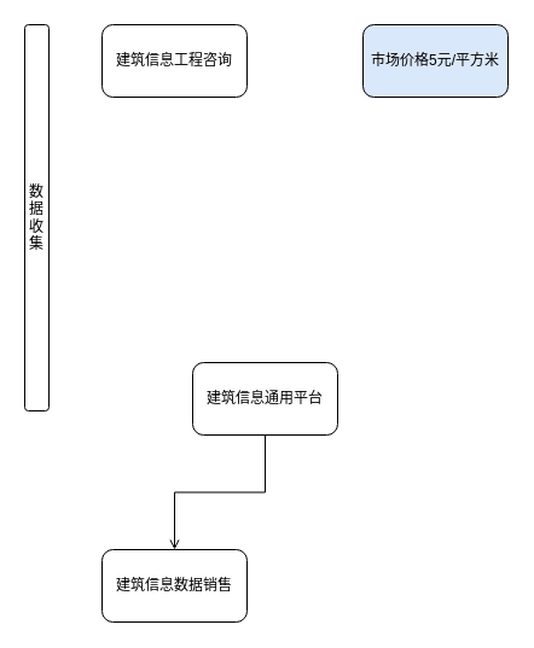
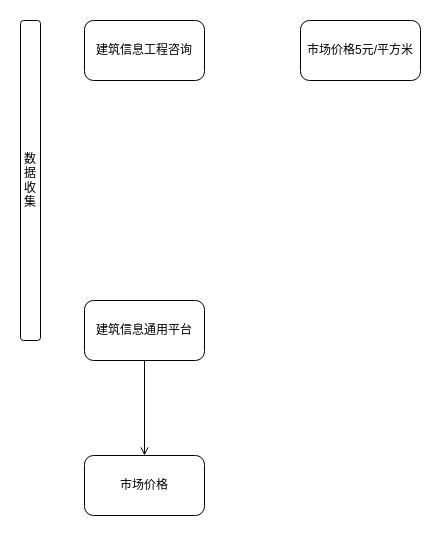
- <mxCell id="3" value="市场价格5元/平方米" style="rounded=1;whiteSpace=wrap;html=1;fillColor=#dae8fc;" vertex="1" parent="1"><mxGeometry x="300" y="20" width="120" height="60" as="geometry" /></mxCell>
+ <mxCell id="3" value="市场价格5元/平方米" style="rounded=1;whiteSpace=wrap;html=1;" vertex="1" parent="1"><mxGeometry x="300" y="20" width="120" height="60" as="geometry" /></mxCell>
- <mxCell id="5" value="建筑信息通用平台" style="rounded=1;whiteSpace=wrap;html=1;" vertex="1" parent="1"><mxGeometry x="159" y="300" width="120" height="60" as="geometry" /></mxCell>
+ <mxCell id="5" value="建筑信息通用平台" style="rounded=1;whiteSpace=wrap;html=1;" vertex="1" parent="1"><mxGeometry x="84" y="300" width="120" height="60" as="geometry" /></mxCell>
- <mxCell id="6" value="建筑信息数据销售" style="rounded=1;whiteSpace=wrap;html=1;" vertex="1" parent="1"><mxGeometry x="84" y="455" width="120" height="60" as="geometry" /></mxCell>
+ <mxCell id="6" value="市场价格" style="rounded=1;whiteSpace=wrap;html=1;" vertex="1" parent="1"><mxGeometry x="84" y="455" width="120" height="60" as="geometry" /></mxCell>
